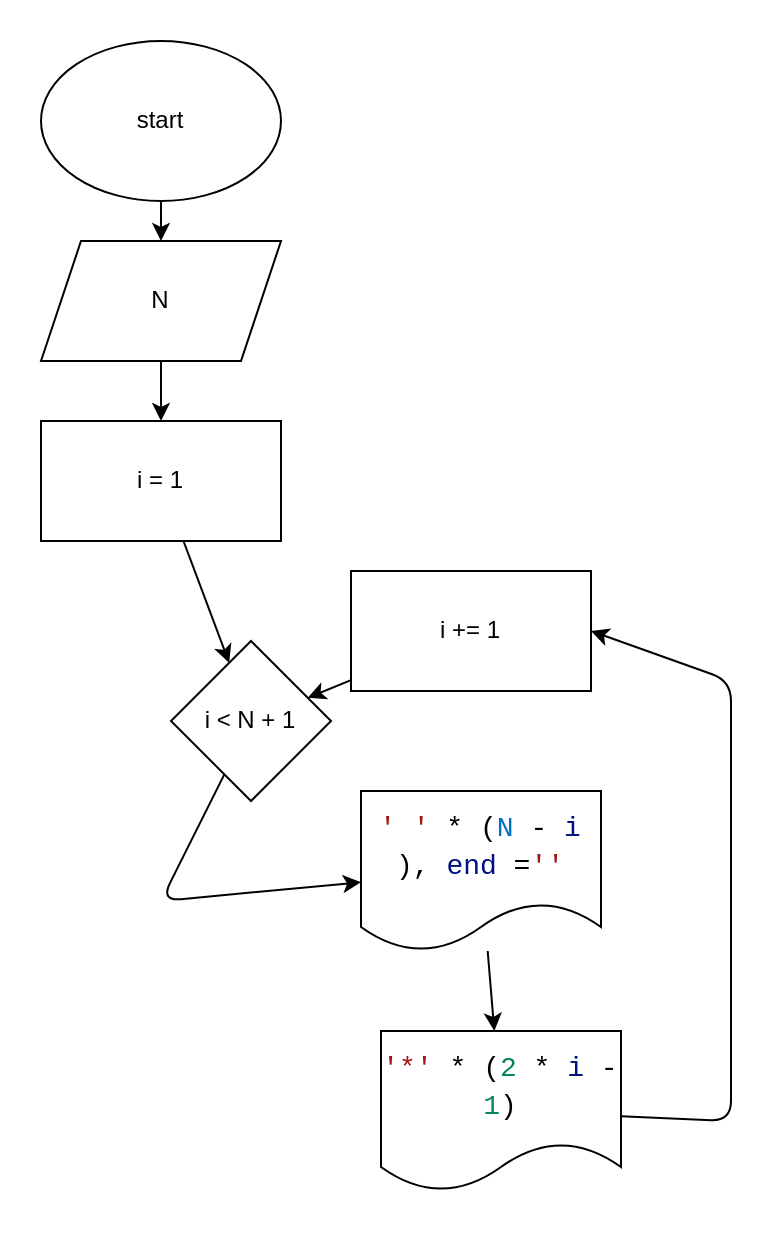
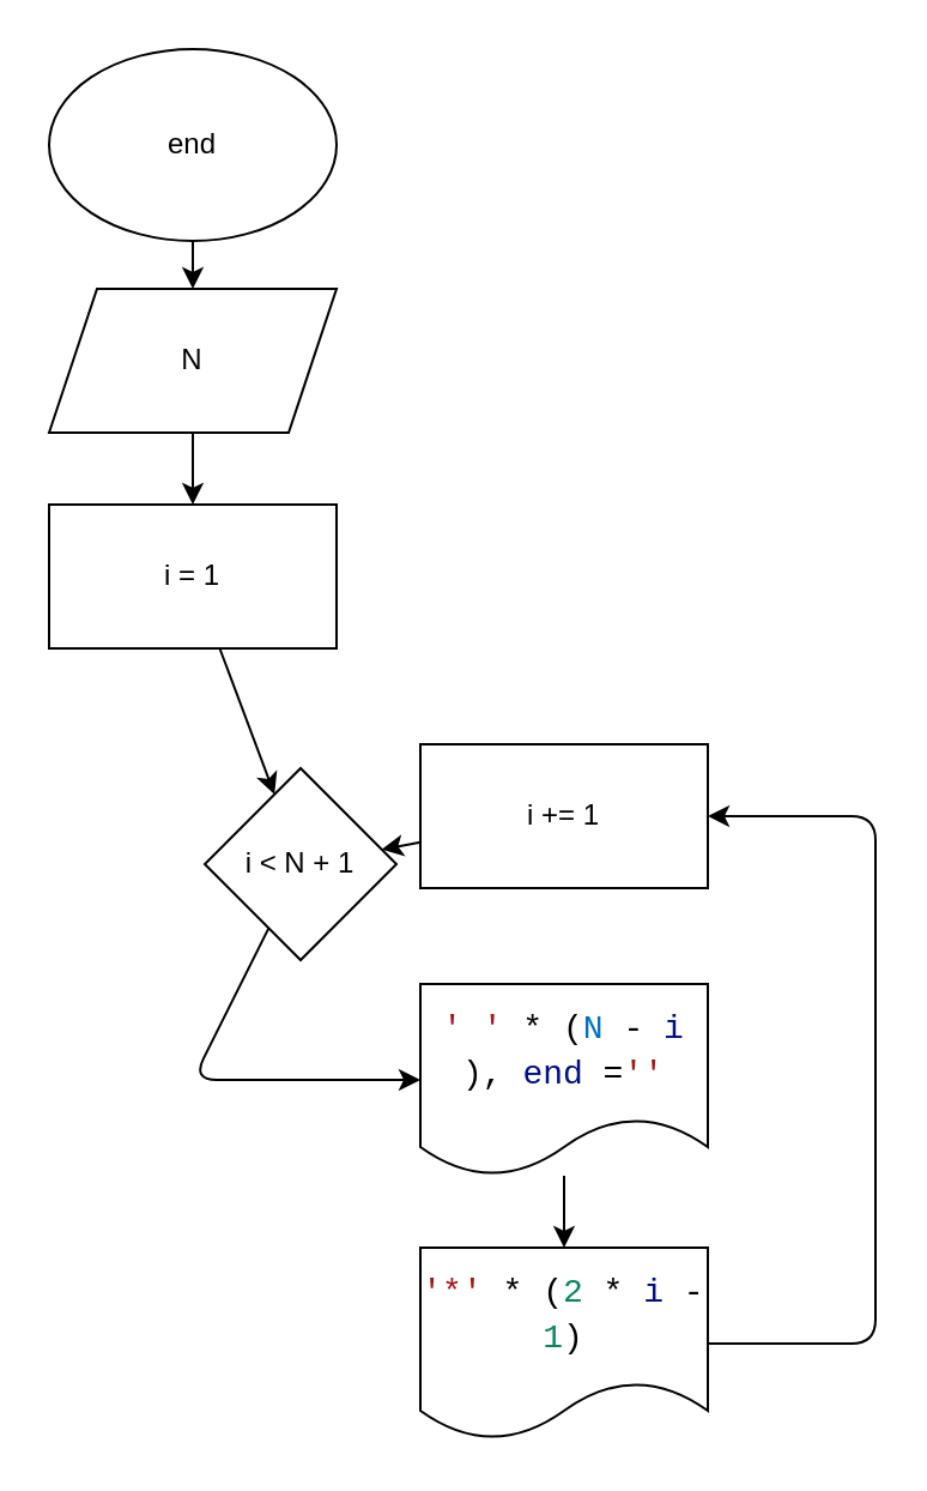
- <mxCell id="3" value="start" style="ellipse;whiteSpace=wrap;html=1;" vertex="1" parent="1"><mxGeometry x="20" y="20" width="120" height="80" as="geometry" /></mxCell>
+ <mxCell id="3" value="end" style="ellipse;whiteSpace=wrap;html=1;" vertex="1" parent="1"><mxGeometry x="20" y="20" width="120" height="80" as="geometry" /></mxCell>
- <mxCell id="11" value="i += 1" style="whiteSpace=wrap;html=1;" vertex="1" parent="1"><mxGeometry x="175" y="285" width="120" height="60" as="geometry" /></mxCell>
+ <mxCell id="11" value="i += 1" style="whiteSpace=wrap;html=1;" vertex="1" parent="1"><mxGeometry x="175" y="310" width="120" height="60" as="geometry" /></mxCell>
- <mxCell id="13" value="&#10;&#10;&lt;div style=&quot;color: rgb(0, 0, 0); background-color: rgb(255, 255, 255); font-family: consolas, &amp;quot;courier new&amp;quot;, monospace; font-weight: normal; font-size: 14px; line-height: 19px;&quot;&gt;&lt;div&gt;&lt;span style=&quot;color: #a31515&quot;&gt;' '&lt;/span&gt;&lt;span style=&quot;color: #000000&quot;&gt; * (&lt;/span&gt;&lt;span style=&quot;color: #0070c1&quot;&gt;N&lt;/span&gt;&lt;span style=&quot;color: #000000&quot;&gt; - &lt;/span&gt;&lt;span style=&quot;color: #001080&quot;&gt;i&lt;/span&gt;&lt;span style=&quot;color: #000000&quot;&gt; ), &lt;/span&gt;&lt;span style=&quot;color: #001080&quot;&gt;end&lt;/span&gt;&lt;span style=&quot;color: #000000&quot;&gt; =&lt;/span&gt;&lt;span style=&quot;color: #a31515&quot;&gt;''&lt;/span&gt;&lt;/div&gt;&lt;/div&gt;&#10;&#10;" style="shape=document;whiteSpace=wrap;html=1;boundedLbl=1;" vertex="1" parent="1"><mxGeometry x="180" y="395" width="120" height="80" as="geometry" /></mxCell>
+ <mxCell id="13" value="&#10;&#10;&lt;div style=&quot;color: rgb(0, 0, 0); background-color: rgb(255, 255, 255); font-family: consolas, &amp;quot;courier new&amp;quot;, monospace; font-weight: normal; font-size: 14px; line-height: 19px;&quot;&gt;&lt;div&gt;&lt;span style=&quot;color: #a31515&quot;&gt;' '&lt;/span&gt;&lt;span style=&quot;color: #000000&quot;&gt; * (&lt;/span&gt;&lt;span style=&quot;color: #0070c1&quot;&gt;N&lt;/span&gt;&lt;span style=&quot;color: #000000&quot;&gt; - &lt;/span&gt;&lt;span style=&quot;color: #001080&quot;&gt;i&lt;/span&gt;&lt;span style=&quot;color: #000000&quot;&gt; ), &lt;/span&gt;&lt;span style=&quot;color: #001080&quot;&gt;end&lt;/span&gt;&lt;span style=&quot;color: #000000&quot;&gt; =&lt;/span&gt;&lt;span style=&quot;color: #a31515&quot;&gt;''&lt;/span&gt;&lt;/div&gt;&lt;/div&gt;&#10;&#10;" style="shape=document;whiteSpace=wrap;html=1;boundedLbl=1;" vertex="1" parent="1"><mxGeometry x="175" y="410" width="120" height="80" as="geometry" /></mxCell>
- <mxCell id="15" value="&#10;&#10;&lt;div style=&quot;color: rgb(0, 0, 0); background-color: rgb(255, 255, 255); font-family: consolas, &amp;quot;courier new&amp;quot;, monospace; font-weight: normal; font-size: 14px; line-height: 19px;&quot;&gt;&lt;div&gt;&lt;span style=&quot;color: #a31515&quot;&gt;'*'&lt;/span&gt;&lt;span style=&quot;color: #000000&quot;&gt; * (&lt;/span&gt;&lt;span style=&quot;color: #098658&quot;&gt;2&lt;/span&gt;&lt;span style=&quot;color: #000000&quot;&gt; * &lt;/span&gt;&lt;span style=&quot;color: #001080&quot;&gt;i&lt;/span&gt;&lt;span style=&quot;color: #000000&quot;&gt; - &lt;/span&gt;&lt;span style=&quot;color: #098658&quot;&gt;1&lt;/span&gt;&lt;span style=&quot;color: #000000&quot;&gt;)&lt;/span&gt;&lt;/div&gt;&lt;/div&gt;&#10;&#10;" style="shape=document;whiteSpace=wrap;html=1;boundedLbl=1;" vertex="1" parent="1"><mxGeometry x="190" y="515" width="120" height="80" as="geometry" /></mxCell>
+ <mxCell id="15" value="&#10;&#10;&lt;div style=&quot;color: rgb(0, 0, 0); background-color: rgb(255, 255, 255); font-family: consolas, &amp;quot;courier new&amp;quot;, monospace; font-weight: normal; font-size: 14px; line-height: 19px;&quot;&gt;&lt;div&gt;&lt;span style=&quot;color: #a31515&quot;&gt;'*'&lt;/span&gt;&lt;span style=&quot;color: #000000&quot;&gt; * (&lt;/span&gt;&lt;span style=&quot;color: #098658&quot;&gt;2&lt;/span&gt;&lt;span style=&quot;color: #000000&quot;&gt; * &lt;/span&gt;&lt;span style=&quot;color: #001080&quot;&gt;i&lt;/span&gt;&lt;span style=&quot;color: #000000&quot;&gt; - &lt;/span&gt;&lt;span style=&quot;color: #098658&quot;&gt;1&lt;/span&gt;&lt;span style=&quot;color: #000000&quot;&gt;)&lt;/span&gt;&lt;/div&gt;&lt;/div&gt;&#10;&#10;" style="shape=document;whiteSpace=wrap;html=1;boundedLbl=1;" vertex="1" parent="1"><mxGeometry x="175" y="520" width="120" height="80" as="geometry" /></mxCell>
